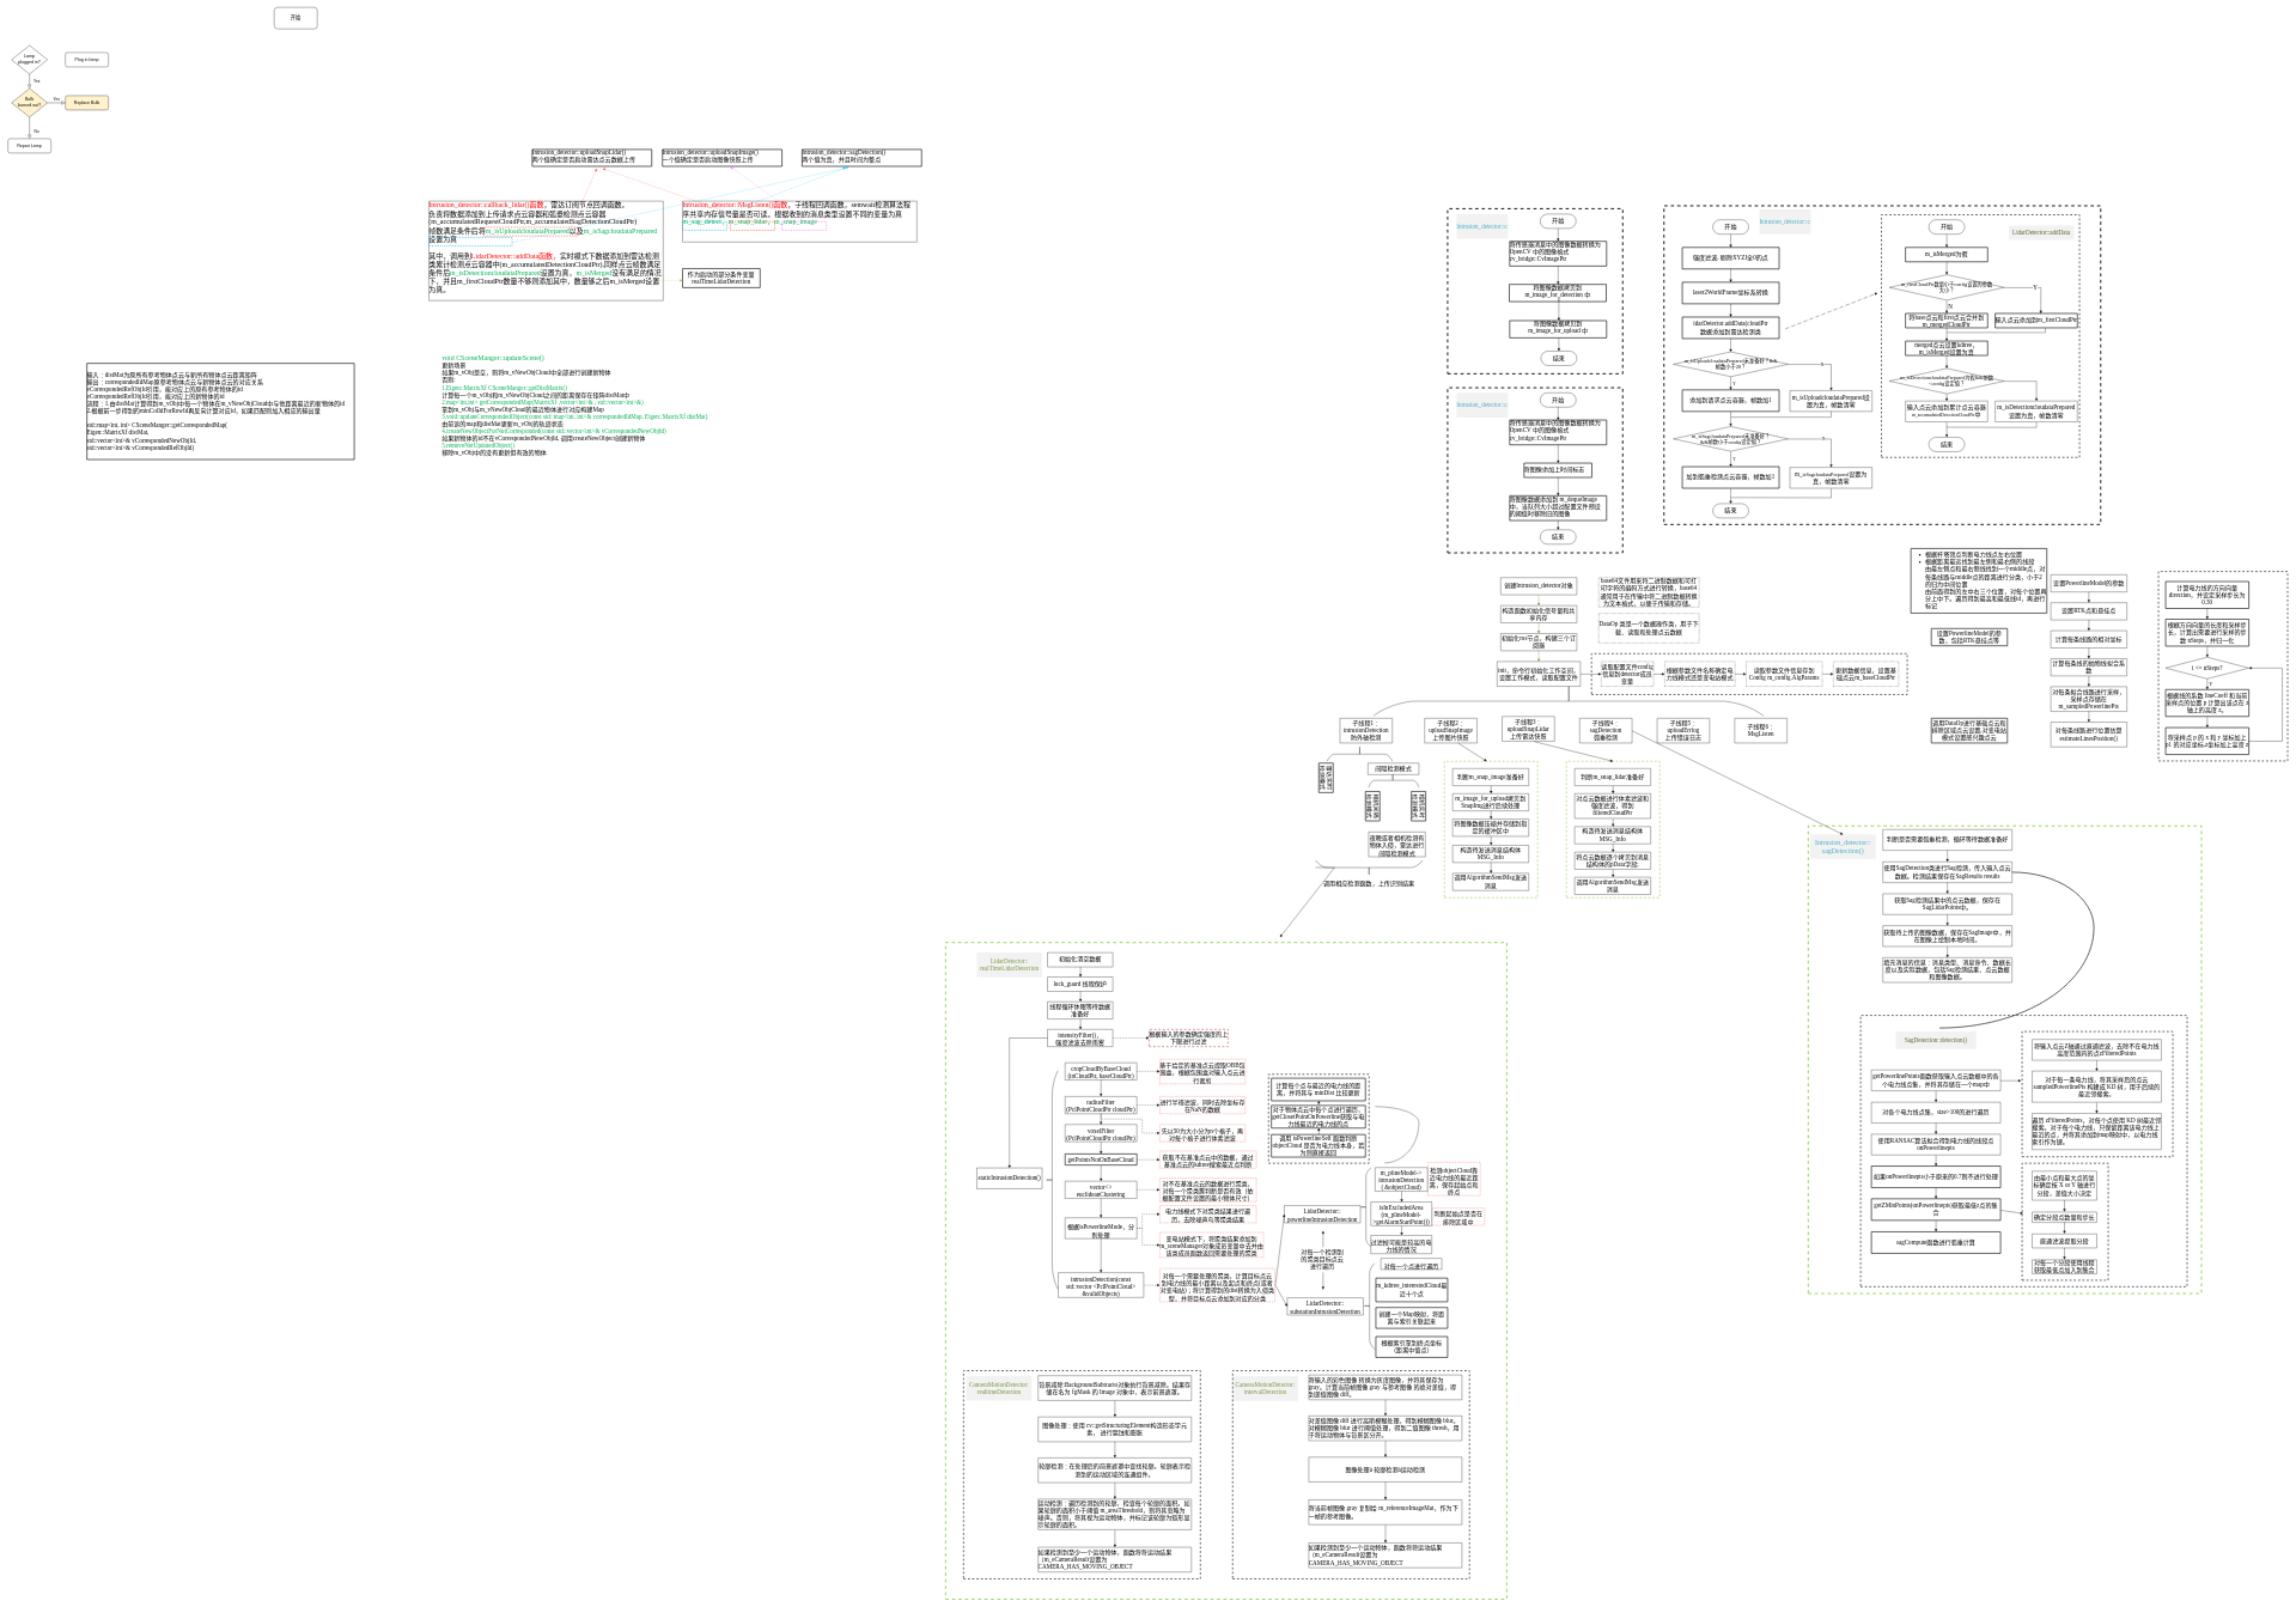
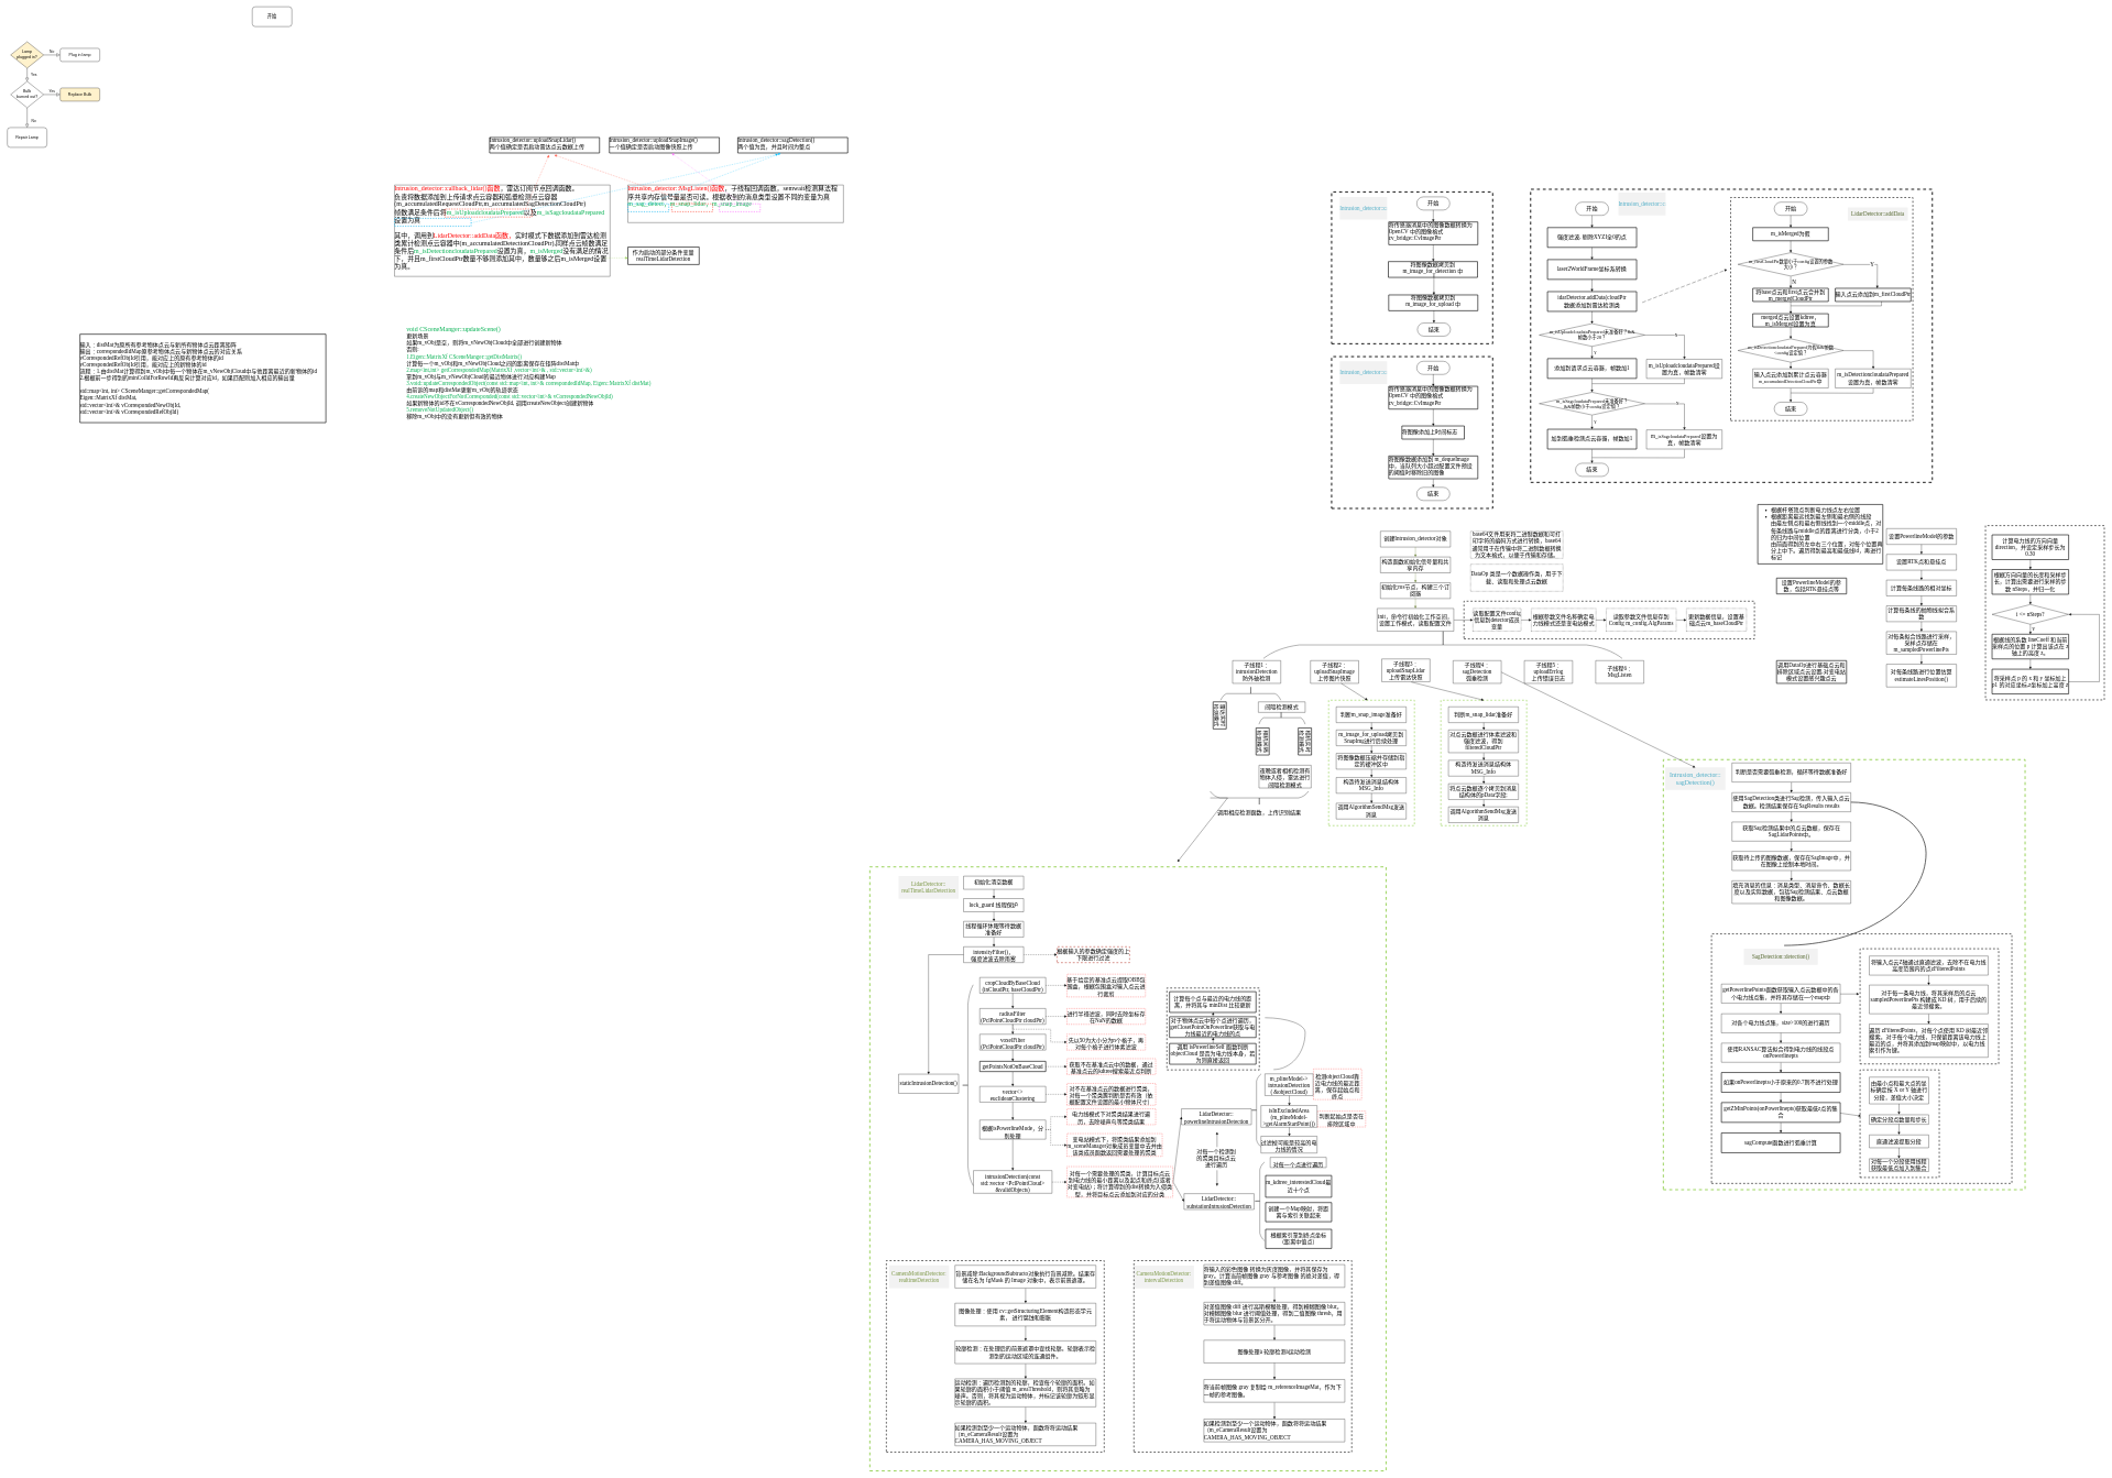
- <mxCell id="4" value="Lamp&lt;br&gt;plugged in?" style="rhombus;whiteSpace=wrap;html=1;shadow=0;fontFamily=Helvetica;fontSize=12;align=center;strokeWidth=1;spacing=6;spacingTop=-4;" parent="1" vertex="1"><mxGeometry x="30" y="126" width="100" height="80" as="geometry" /></mxCell>
+ <mxCell id="4" value="Lamp&lt;br&gt;plugged in?" style="rhombus;whiteSpace=wrap;html=1;shadow=0;fontFamily=Helvetica;fontSize=12;align=center;strokeWidth=1;spacing=6;spacingTop=-4;fillColor=#fff2cc;" parent="1" vertex="1"><mxGeometry x="30" y="126" width="100" height="80" as="geometry" /></mxCell>
+ <mxCell id="3" value="No" style="edgeStyle=orthogonalEdgeStyle;rounded=0;html=1;jettySize=auto;orthogonalLoop=1;fontSize=11;endArrow=block;endFill=0;endSize=8;strokeWidth=1;shadow=0;labelBackgroundColor=none;" parent="1" source="4" target="5" edge="1"><mxGeometry y="10" relative="1" as="geometry"><mxPoint as="offset" /></mxGeometry></mxCell>
- <mxCell id="8" value="Bulb&lt;br&gt;burned out?" style="rhombus;whiteSpace=wrap;html=1;shadow=0;fontFamily=Helvetica;fontSize=12;align=center;strokeWidth=1;spacing=6;spacingTop=-4;fillColor=#fff2cc;" parent="1" vertex="1"><mxGeometry x="30" y="246" width="100" height="80" as="geometry" /></mxCell>
+ <mxCell id="8" value="Bulb&lt;br&gt;burned out?" style="rhombus;whiteSpace=wrap;html=1;shadow=0;fontFamily=Helvetica;fontSize=12;align=center;strokeWidth=1;spacing=6;spacingTop=-4;" parent="1" vertex="1"><mxGeometry x="30" y="246" width="100" height="80" as="geometry" /></mxCell>
- <mxCell id="9" value="Repair Lamp" style="rounded=1;whiteSpace=wrap;html=1;fontSize=12;glass=0;strokeWidth=1;shadow=0;" parent="1" vertex="1"><mxGeometry x="20" y="386" width="120" height="40" as="geometry" /></mxCell>
+ <mxCell id="9" value="Repair Lamp" style="rounded=1;whiteSpace=wrap;html=1;fontSize=12;glass=0;strokeWidth=1;shadow=0;" parent="1" vertex="1"><mxGeometry x="20" y="386" width="120" height="60" as="geometry" /></mxCell>
